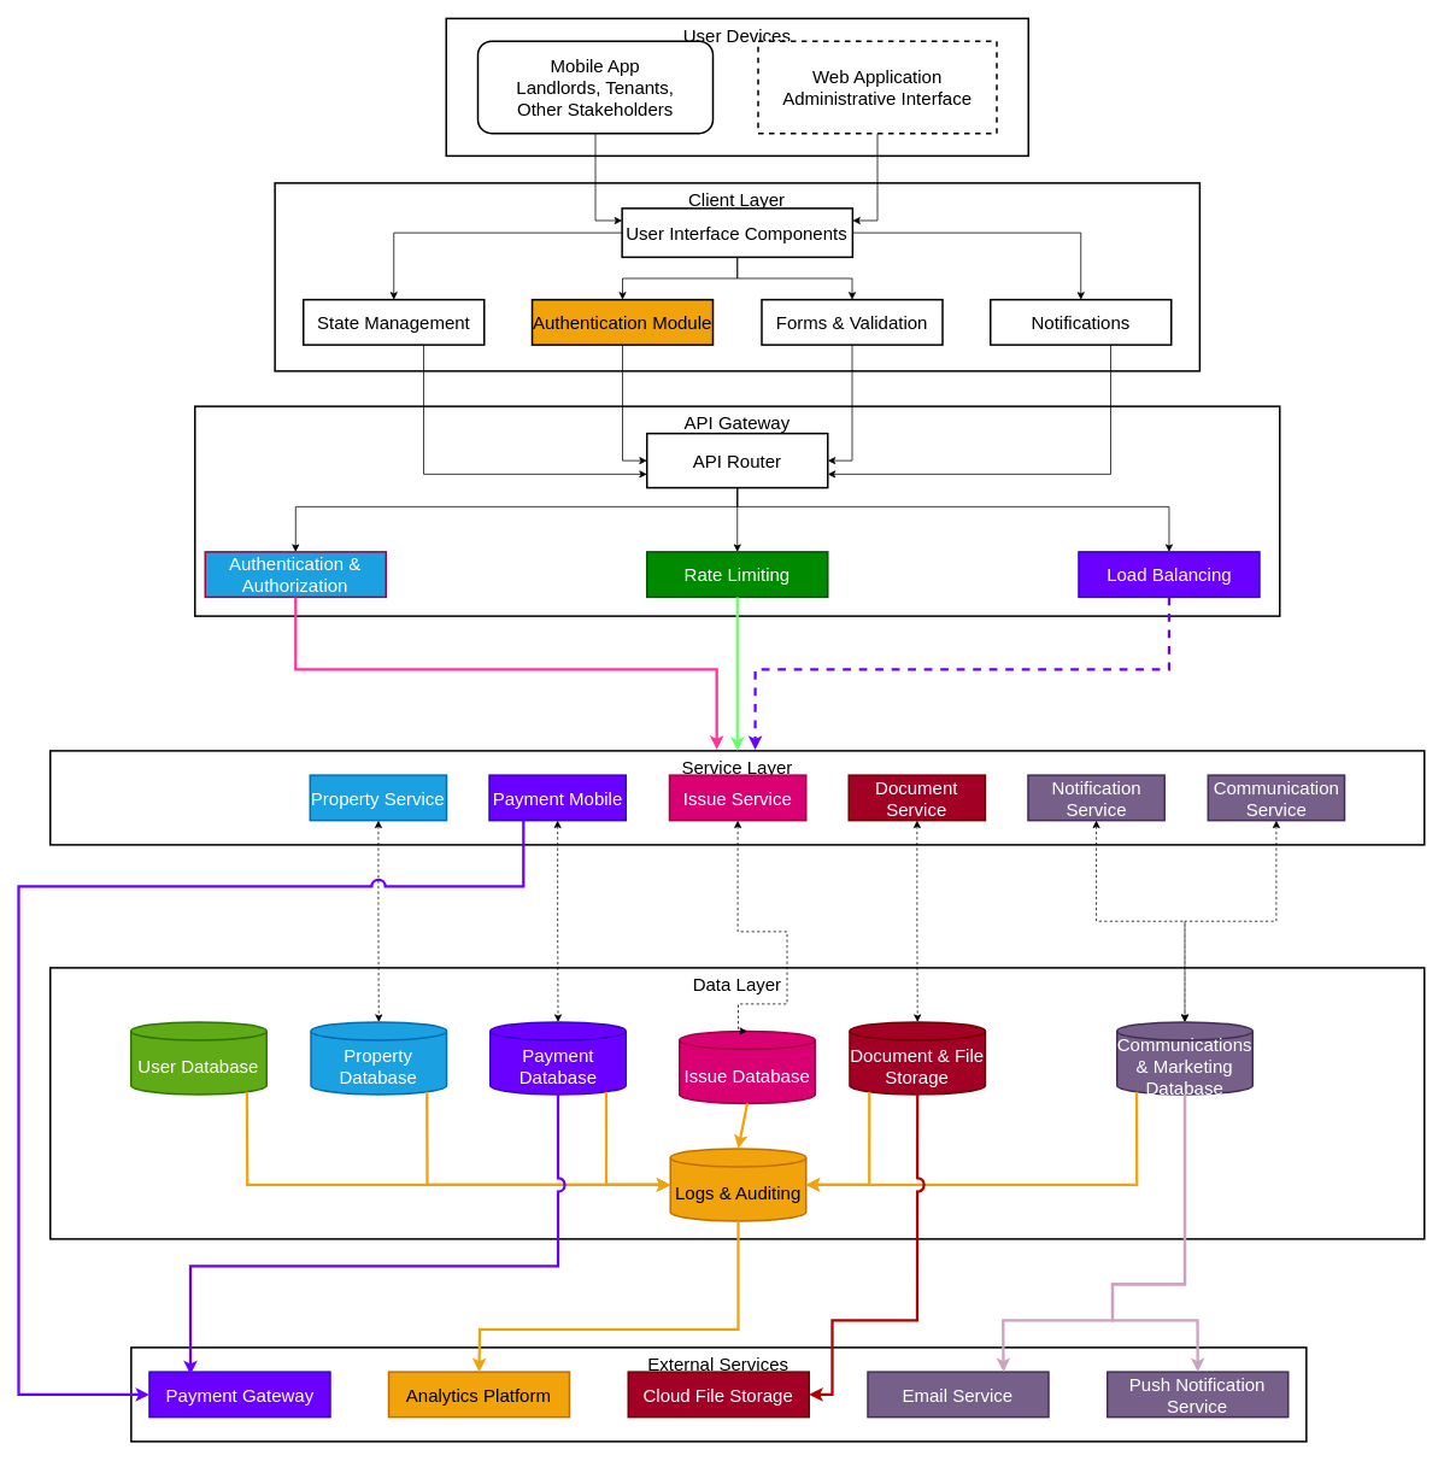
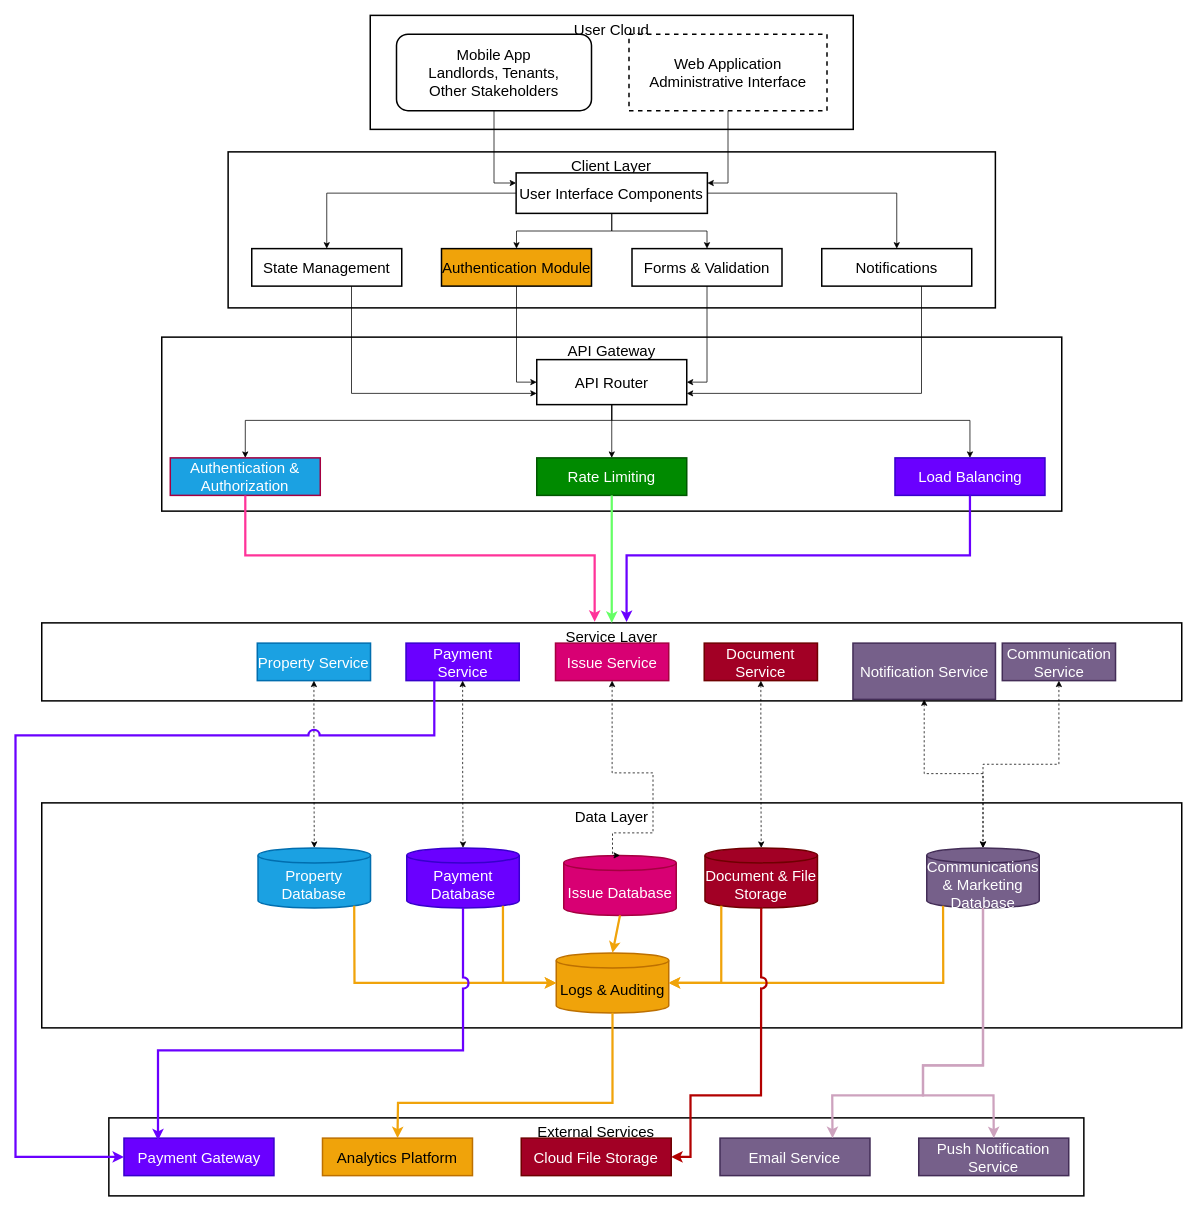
- <mxCell id="53" value="User Devices" style="whiteSpace=wrap;strokeWidth=2;verticalAlign=top;fontSize=20;" parent="52" vertex="1"><mxGeometry width="644" height="152" as="geometry" /></mxCell>
+ <mxCell id="53" value="User Cloud" style="whiteSpace=wrap;strokeWidth=2;verticalAlign=top;fontSize=20;" parent="52" vertex="1"><mxGeometry width="644" height="152" as="geometry" /></mxCell>
- <mxCell id="64" style="edgeStyle=orthogonalEdgeStyle;rounded=0;orthogonalLoop=1;jettySize=auto;html=1;fillColor=#e1d5e7;strokeColor=#6A00FF;strokeWidth=3;entryX=0.513;entryY=-0.012;entryDx=0;entryDy=0;entryPerimeter=0;fontSize=20;dashed=1;" parent="1" source="8" target="45" edge="1"><mxGeometry relative="1" as="geometry"><mxPoint x="830" y="830" as="targetPoint" /><Array as="points"><mxPoint x="1293" y="740" /><mxPoint x="835" y="740" /></Array></mxGeometry></mxCell>
+ <mxCell id="64" style="edgeStyle=orthogonalEdgeStyle;rounded=0;orthogonalLoop=1;jettySize=auto;html=1;fillColor=#e1d5e7;strokeColor=#6A00FF;strokeWidth=3;entryX=0.513;entryY=-0.012;entryDx=0;entryDy=0;entryPerimeter=0;fontSize=20;" parent="1" source="8" target="45" edge="1"><mxGeometry relative="1" as="geometry"><mxPoint x="830" y="830" as="targetPoint" /><Array as="points"><mxPoint x="1293" y="740" /><mxPoint x="835" y="740" /></Array></mxGeometry></mxCell>
- <mxCell id="47" value="Payment Mobile" style="whiteSpace=wrap;strokeWidth=2;fillColor=#6a00ff;fontColor=#ffffff;strokeColor=#3700CC;fontSize=20;" parent="44" vertex="1"><mxGeometry x="485.685" y="27" width="150.993" height="50" as="geometry" /></mxCell>
+ <mxCell id="47" value="Payment Service" style="whiteSpace=wrap;strokeWidth=2;fillColor=#6a00ff;fontColor=#ffffff;strokeColor=#3700CC;fontSize=20;" parent="44" vertex="1"><mxGeometry x="485.685" y="27" width="150.993" height="50" as="geometry" /></mxCell>
- <mxCell id="50" value="Notification Service" style="whiteSpace=wrap;strokeWidth=2;fillColor=#76608a;fontColor=#ffffff;strokeColor=#432D57;fontSize=20;" parent="44" vertex="1"><mxGeometry x="1081.606" y="27" width="150.993" height="50" as="geometry" /></mxCell>
+ <mxCell id="50" value="Notification Service" style="whiteSpace=wrap;strokeWidth=2;fillColor=#76608a;fontColor=#ffffff;strokeColor=#432D57;fontSize=20;" parent="44" vertex="1"><mxGeometry x="1081.606" y="27" width="190" height="75" as="geometry" /></mxCell>
- <mxCell id="31" value="User Database" style="shape=cylinder3;boundedLbl=1;backgroundOutline=1;size=10;strokeWidth=2;whiteSpace=wrap;fillColor=#60a917;fontColor=#ffffff;strokeColor=#2D7600;fontSize=20;" parent="29" vertex="1"><mxGeometry x="89.293" y="60" width="150" height="80" as="geometry" /></mxCell>
- <mxCell id="40" value="" style="endArrow=classic;html=1;rounded=0;entryX=0;entryY=0.5;entryDx=0;entryDy=0;exitX=0.855;exitY=1;exitDx=0;exitDy=-2.9;exitPerimeter=0;fillColor=#e3c800;strokeColor=#F0A30A;strokeWidth=3;entryPerimeter=0;fontSize=20;" parent="29" source="31" target="36" edge="1"><mxGeometry width="50" height="50" relative="1" as="geometry"><mxPoint x="397" y="150" as="sourcePoint" /><mxPoint x="675" y="253" as="targetPoint" /><Array as="points"><mxPoint x="218" y="240" /></Array></mxGeometry></mxCell>
